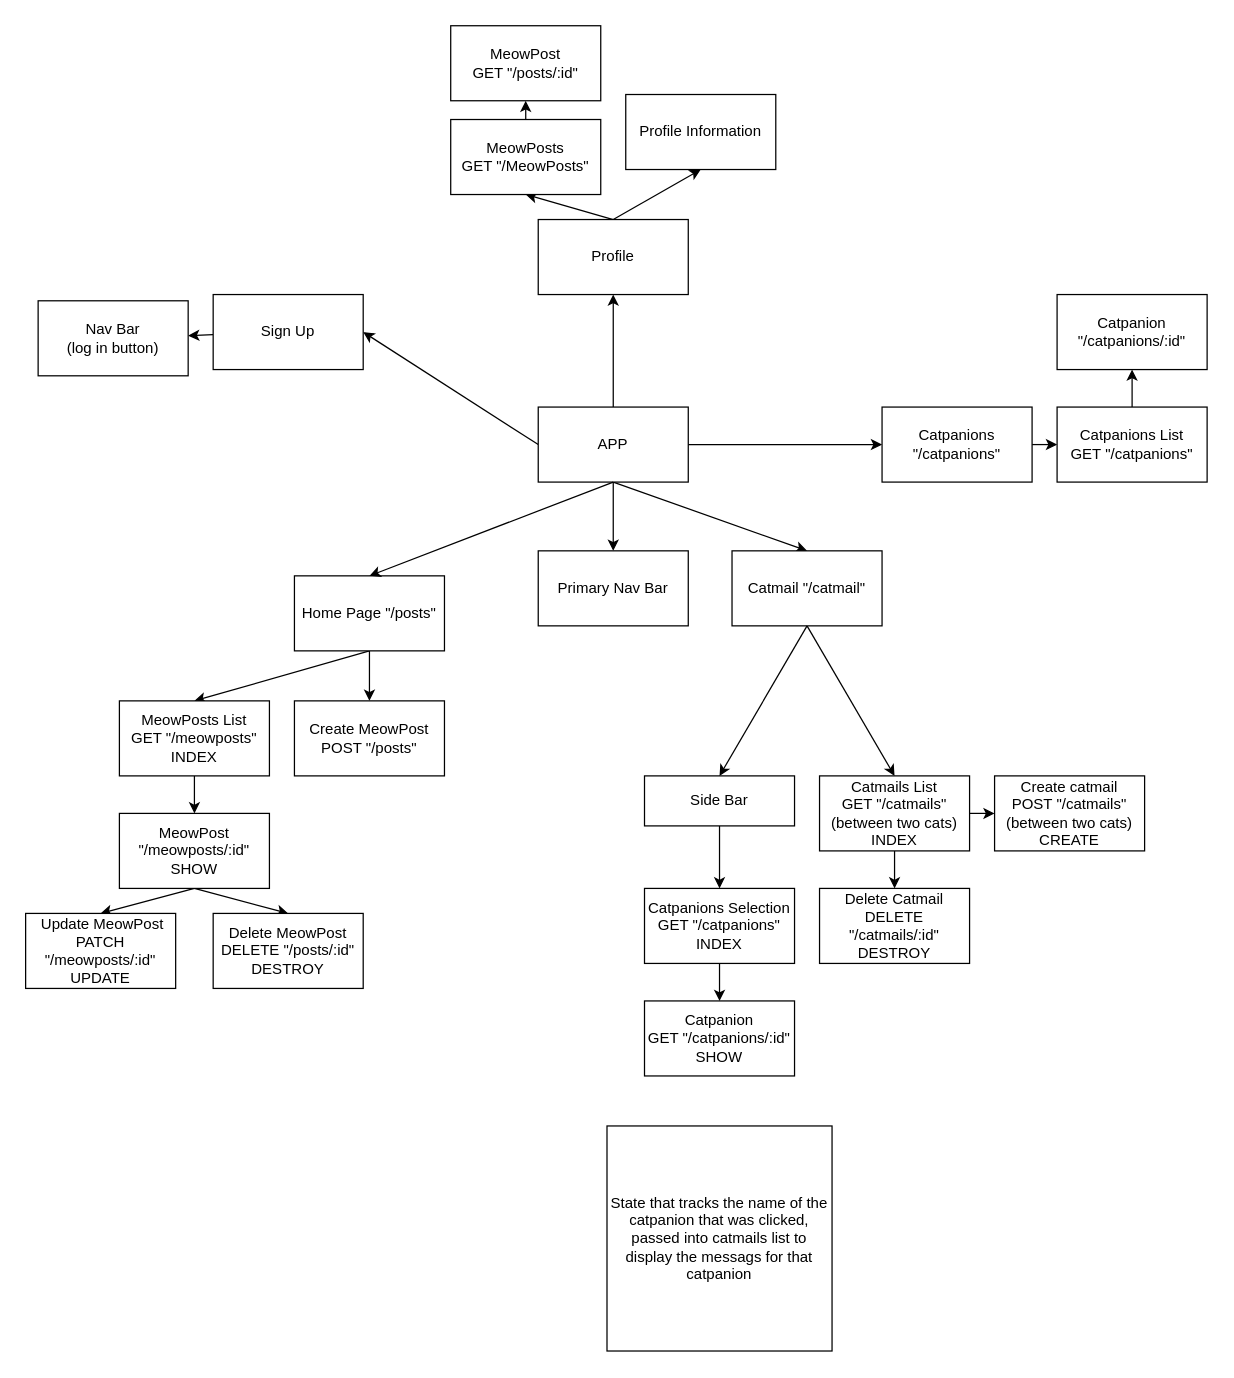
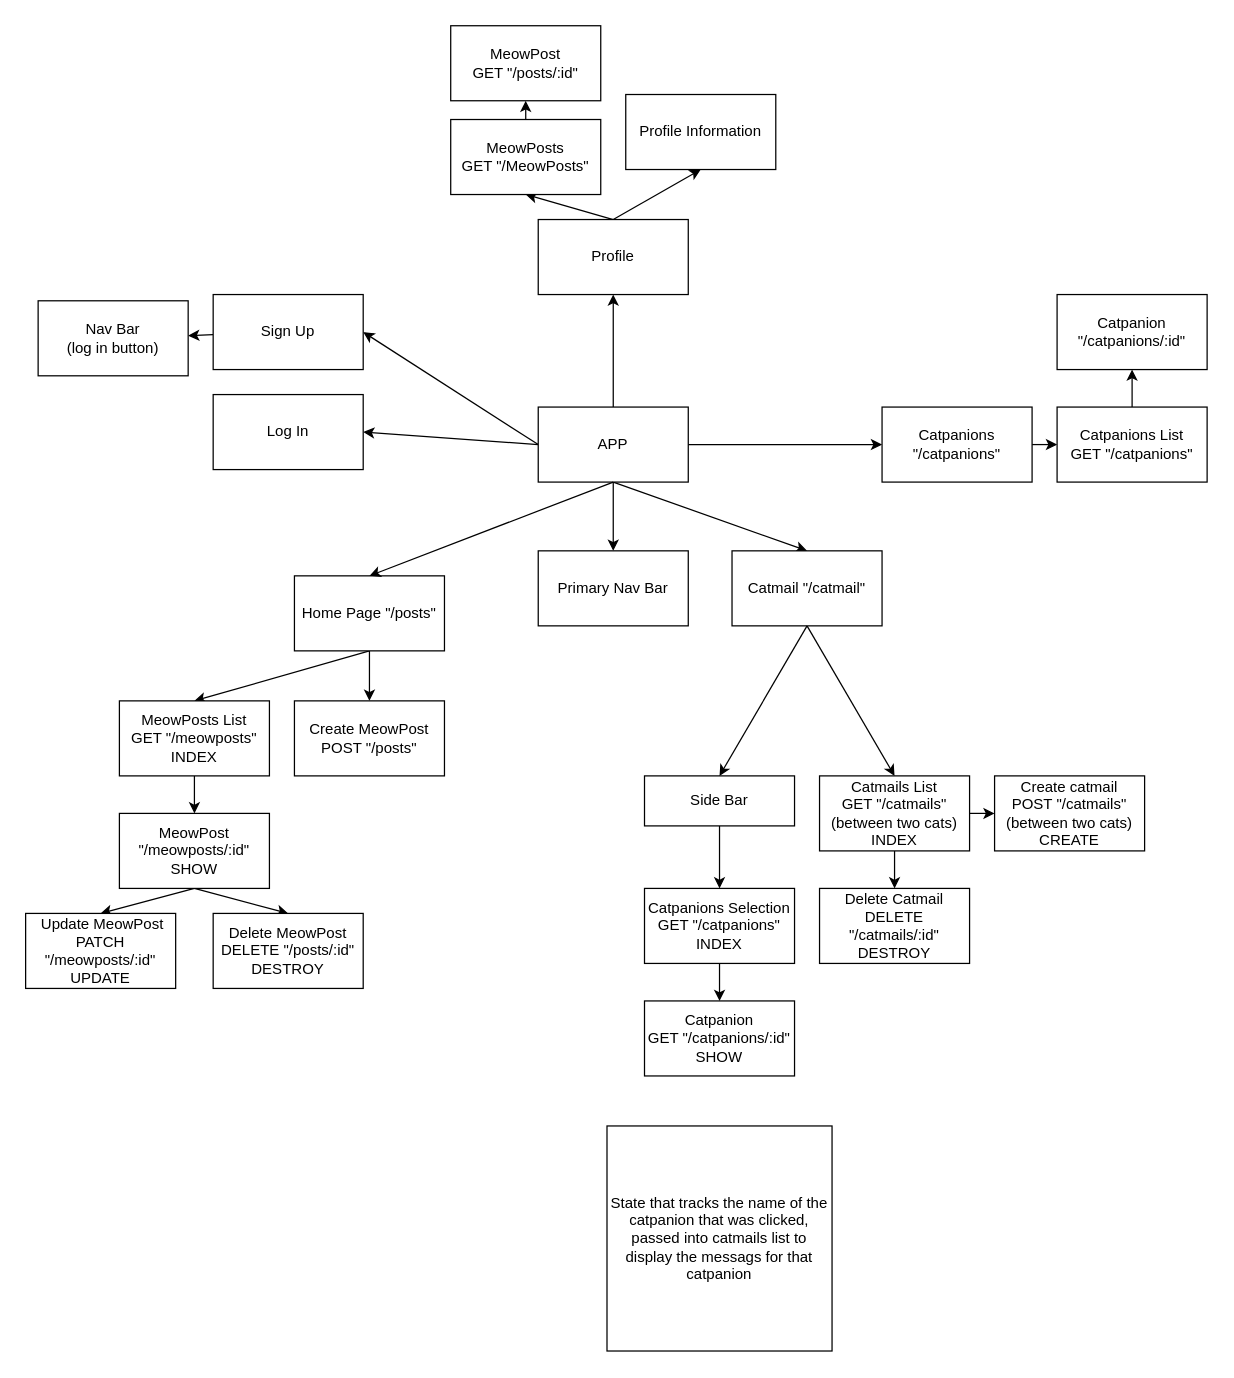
+ <mxCell id="10" value="Log In" style="whiteSpace=wrap;html=1;rounded=0;" vertex="1" parent="1"><mxGeometry x="170" y="315" width="120" height="60" as="geometry" /></mxCell>
+ <mxCell id="3" value="" style="edgeStyle=none;html=1;entryX=1;entryY=0.5;entryDx=0;entryDy=0;exitX=0;exitY=0.5;exitDx=0;exitDy=0;" edge="1" parent="1" source="7" target="10"><mxGeometry relative="1" as="geometry"><mxPoint x="350" y="355" as="targetPoint" /></mxGeometry></mxCell>
